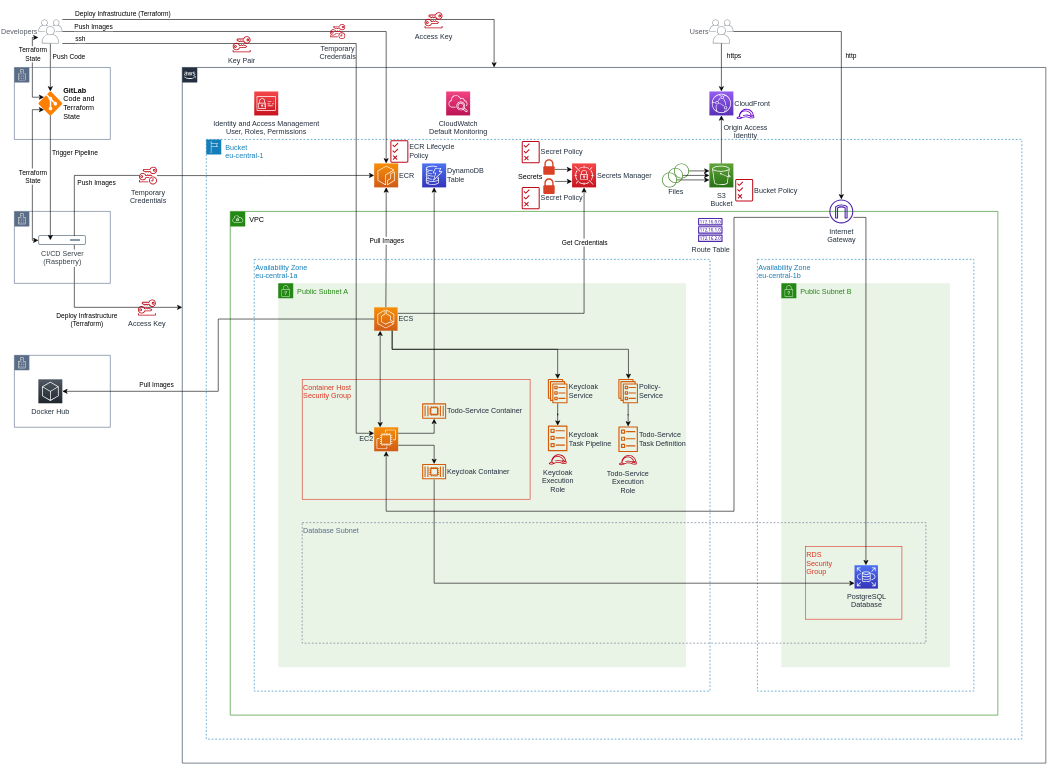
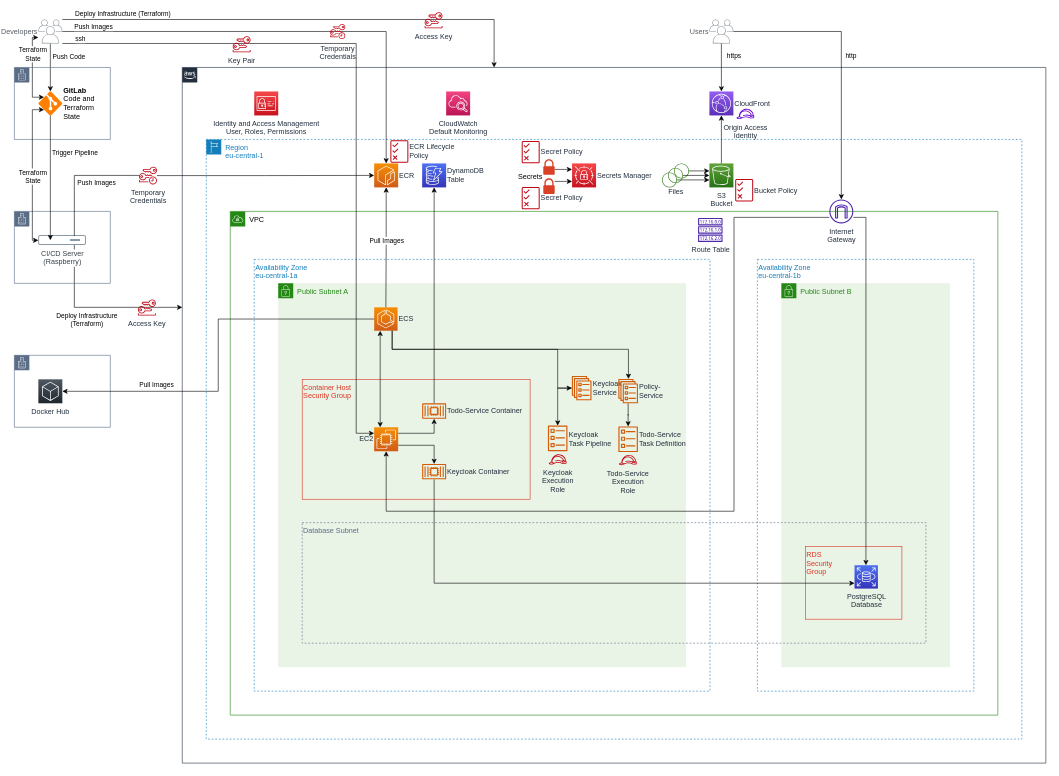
- <mxCell id="4" value="Bucket&lt;br&gt;eu-central-1" style="points=[[0,0],[0.25,0],[0.5,0],[0.75,0],[1,0],[1,0.25],[1,0.5],[1,0.75],[1,1],[0.75,1],[0.5,1],[0.25,1],[0,1],[0,0.75],[0,0.5],[0,0.25]];outlineConnect=0;gradientColor=none;html=1;whiteSpace=wrap;fontSize=12;fontStyle=0;container=1;pointerEvents=0;collapsible=0;recursiveResize=0;shape=mxgraph.aws4.group;grIcon=mxgraph.aws4.group_region;strokeColor=#147EBA;fillColor=none;verticalAlign=top;align=left;spacingLeft=30;fontColor=#147EBA;dashed=1;" parent="3" vertex="1"><mxGeometry x="40" y="120" width="1360" height="1000" as="geometry" /></mxCell>
+ <mxCell id="4" value="Region&lt;br&gt;eu-central-1" style="points=[[0,0],[0.25,0],[0.5,0],[0.75,0],[1,0],[1,0.25],[1,0.5],[1,0.75],[1,1],[0.75,1],[0.5,1],[0.25,1],[0,1],[0,0.75],[0,0.5],[0,0.25]];outlineConnect=0;gradientColor=none;html=1;whiteSpace=wrap;fontSize=12;fontStyle=0;container=1;pointerEvents=0;collapsible=0;recursiveResize=0;shape=mxgraph.aws4.group;grIcon=mxgraph.aws4.group_region;strokeColor=#147EBA;fillColor=none;verticalAlign=top;align=left;spacingLeft=30;fontColor=#147EBA;dashed=1;" parent="3" vertex="1"><mxGeometry x="40" y="120" width="1360" height="1000" as="geometry" /></mxCell>
- <mxCell id="32" style="edgeStyle=orthogonalEdgeStyle;rounded=0;orthogonalLoop=1;jettySize=auto;html=1;" parent="4" source="34" target="24" edge="1"><mxGeometry relative="1" as="geometry"><Array as="points"><mxPoint x="630" y="290" /></Array></mxGeometry></mxCell>
- <mxCell id="33" value="Get Credentials" style="edgeLabel;html=1;align=center;verticalAlign=middle;resizable=0;points=[];" parent="32" vertex="1" connectable="0"><mxGeometry x="0.313" y="-2" relative="1" as="geometry"><mxPoint x="-2" y="-88" as="offset" /></mxGeometry></mxCell>
- <mxCell id="40" value="Keycloak &lt;br&gt;Service" style="sketch=0;outlineConnect=0;fontColor=#232F3E;gradientColor=none;fillColor=#D45B07;strokeColor=none;dashed=0;verticalLabelPosition=middle;verticalAlign=middle;align=left;html=1;fontSize=12;fontStyle=0;aspect=fixed;pointerEvents=1;shape=mxgraph.aws4.ecs_service;labelPosition=right;" parent="4" vertex="1"><mxGeometry x="569.5" y="399.38" width="33" height="40.62" as="geometry" /></mxCell>
+ <mxCell id="40" value="Keycloak &lt;br&gt;Service" style="sketch=0;outlineConnect=0;fontColor=#232F3E;gradientColor=none;fillColor=#D45B07;strokeColor=none;dashed=0;verticalLabelPosition=middle;verticalAlign=middle;align=left;html=1;fontSize=12;fontStyle=0;aspect=fixed;pointerEvents=1;shape=mxgraph.aws4.ecs_service;labelPosition=right;" parent="4" vertex="1"><mxGeometry x="609.5" y="394.38" width="33" height="40.62" as="geometry" /></mxCell>
